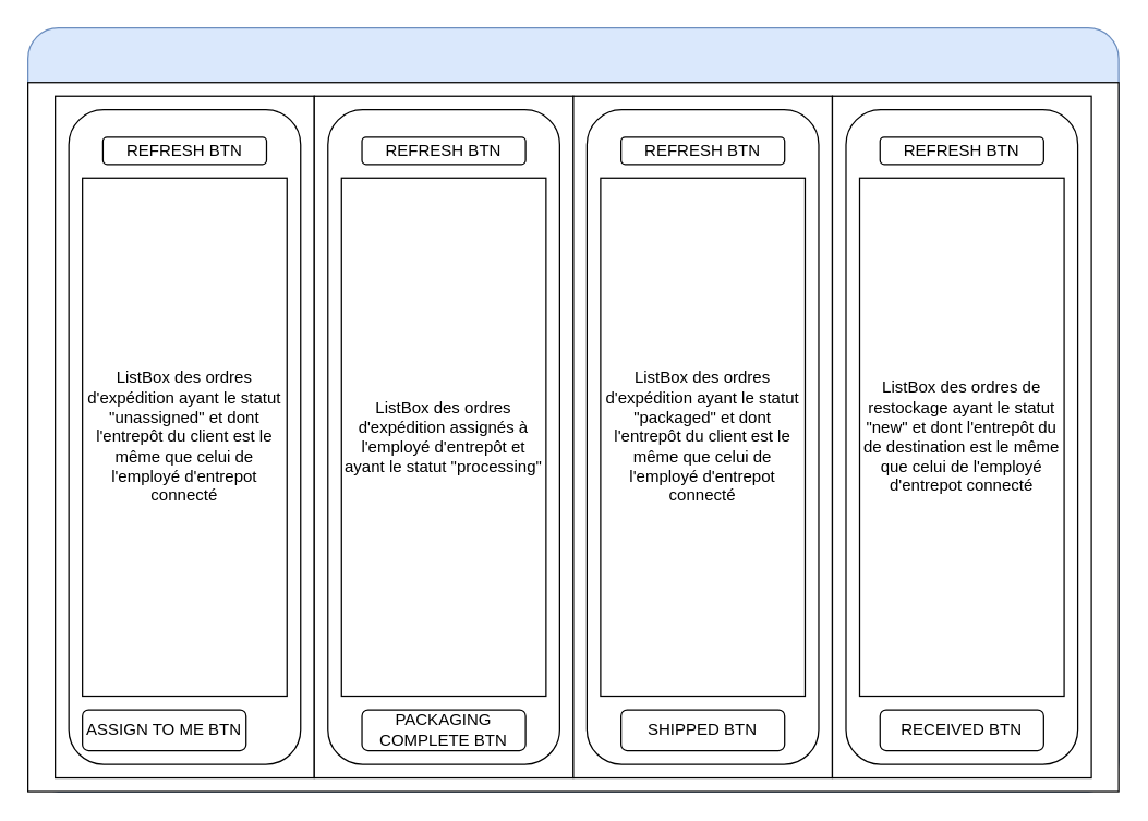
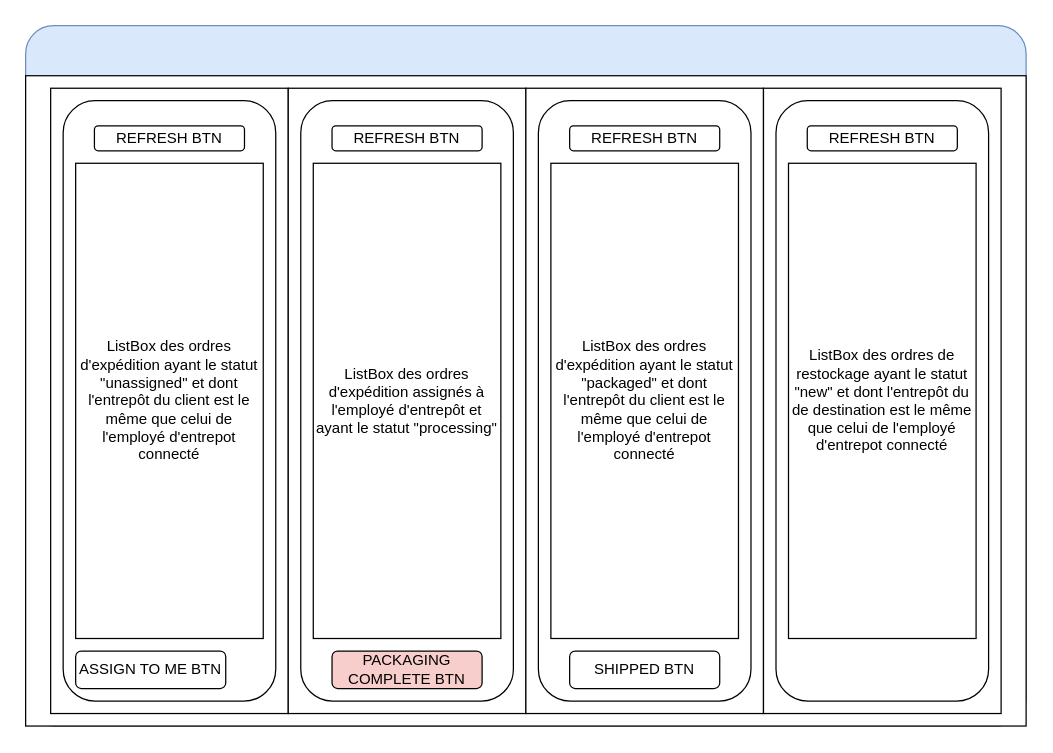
- <mxCell id="15" value="PACKAGING COMPLETE BTN" style="rounded=1;whiteSpace=wrap;html=1;" vertex="1" parent="1"><mxGeometry x="265" y="520" width="120" height="30" as="geometry" /></mxCell>
+ <mxCell id="15" value="PACKAGING COMPLETE BTN" style="rounded=1;whiteSpace=wrap;html=1;fillColor=#f8cecc;" vertex="1" parent="1"><mxGeometry x="265" y="520" width="120" height="30" as="geometry" /></mxCell>
- <mxCell id="23" value="RECEIVED BTN" style="rounded=1;whiteSpace=wrap;html=1;" vertex="1" parent="1"><mxGeometry x="645" y="520" width="120" height="30" as="geometry" /></mxCell>
